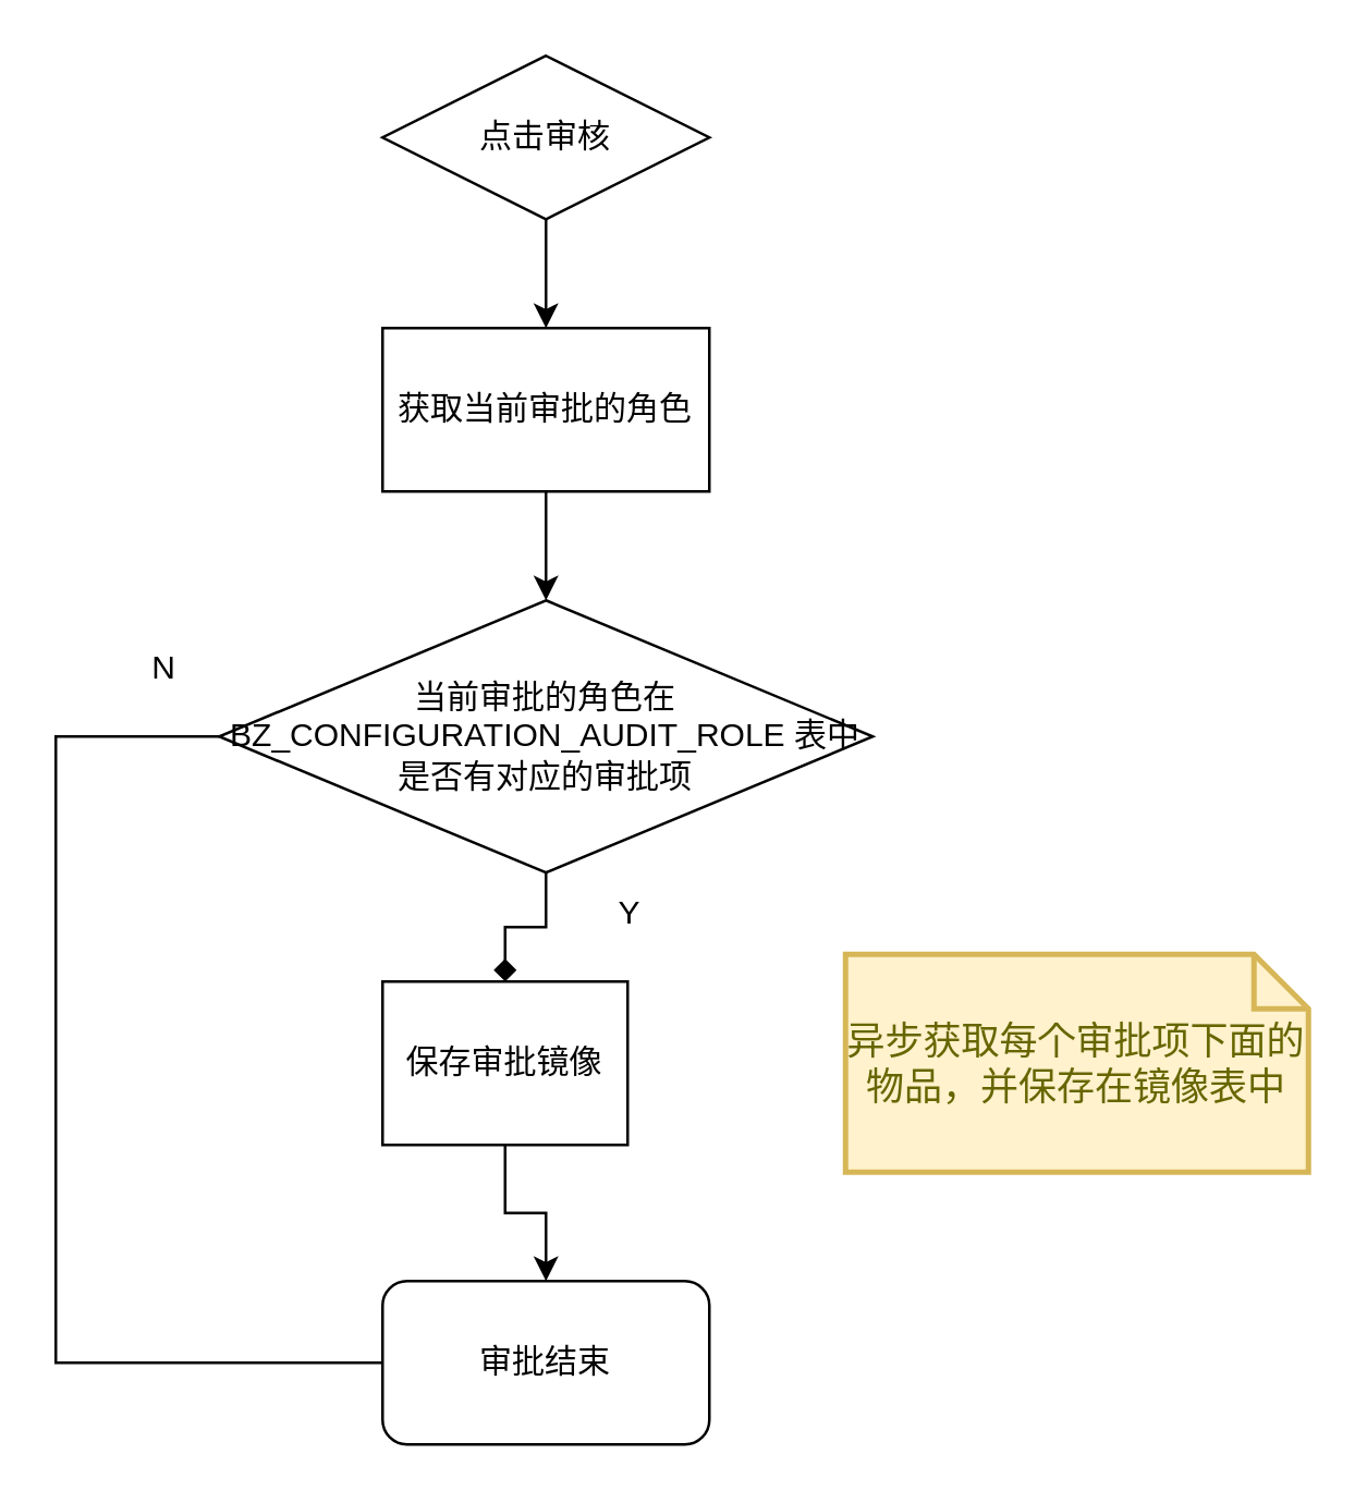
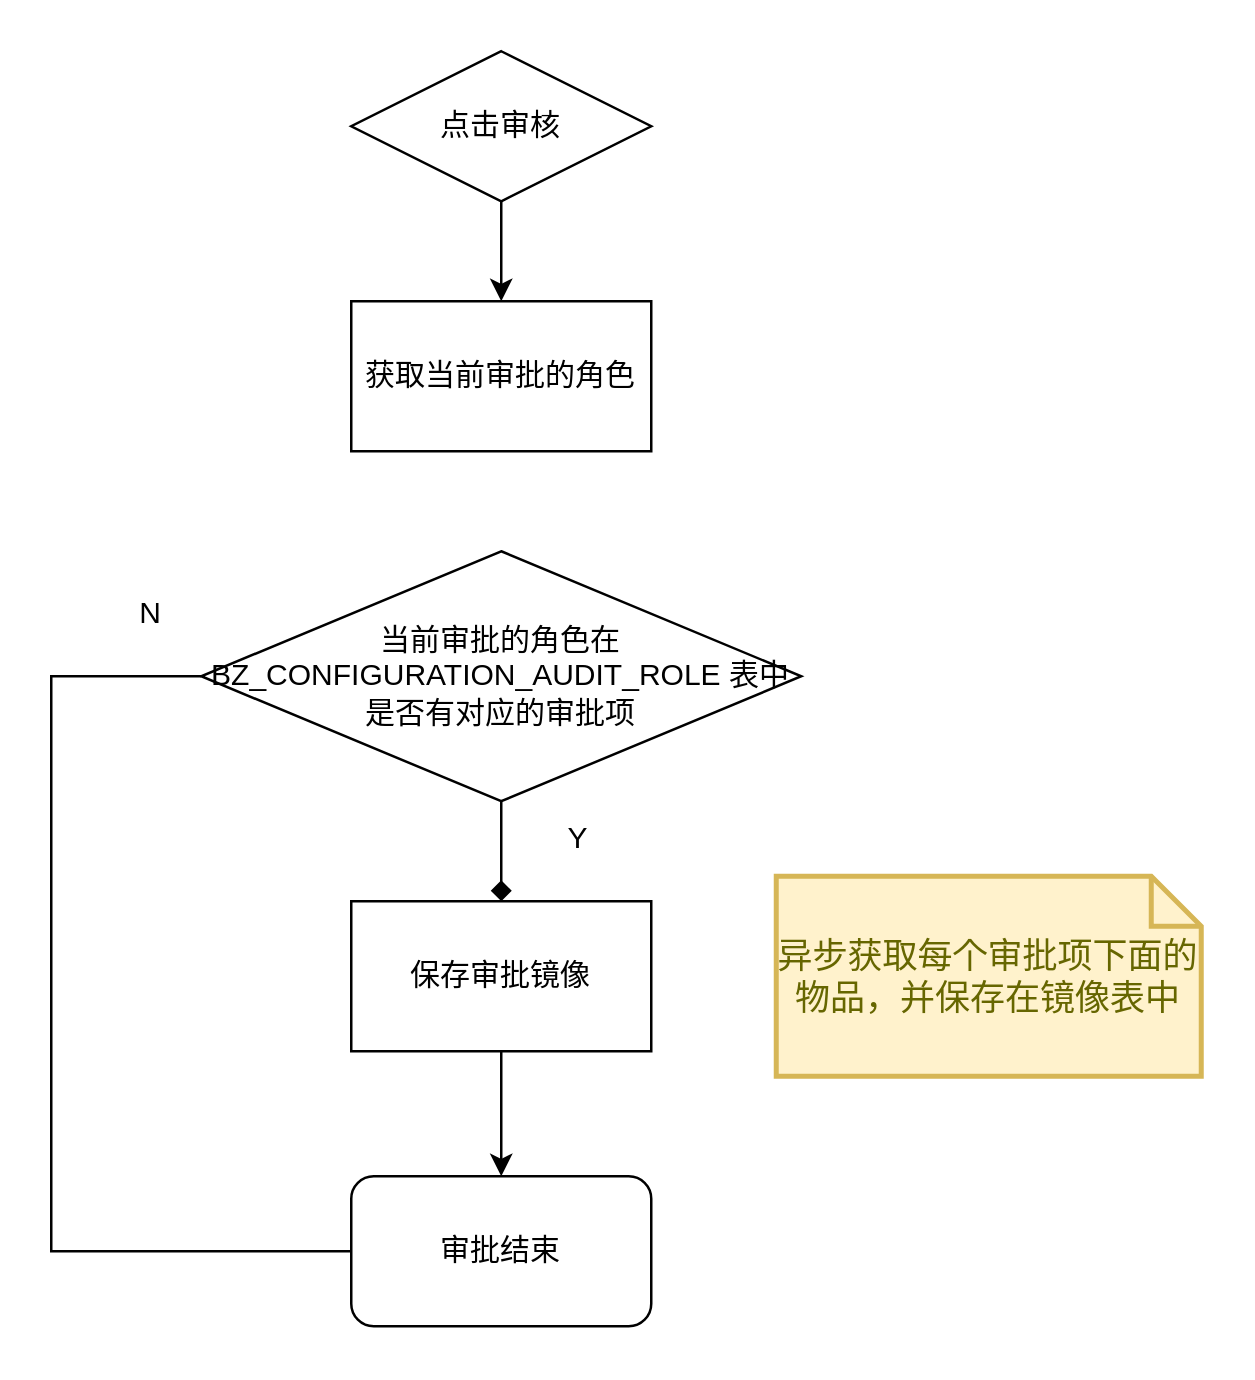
- <mxCell id="4" style="edgeStyle=orthogonalEdgeStyle;rounded=0;orthogonalLoop=1;jettySize=auto;html=1;exitX=0.5;exitY=1;exitDx=0;exitDy=0;entryX=0.5;entryY=0;entryDx=0;entryDy=0;" edge="1" parent="1" source="5" target="8"><mxGeometry relative="1" as="geometry" /></mxCell>
- <mxCell id="11" value="保存审批镜像" style="rounded=0;whiteSpace=wrap;html=1;" vertex="1" parent="1"><mxGeometry x="140" y="360" width="90" height="60" as="geometry" /></mxCell>
+ <mxCell id="11" value="保存审批镜像" style="rounded=0;whiteSpace=wrap;html=1;" vertex="1" parent="1"><mxGeometry x="140" y="360" width="120" height="60" as="geometry" /></mxCell>
